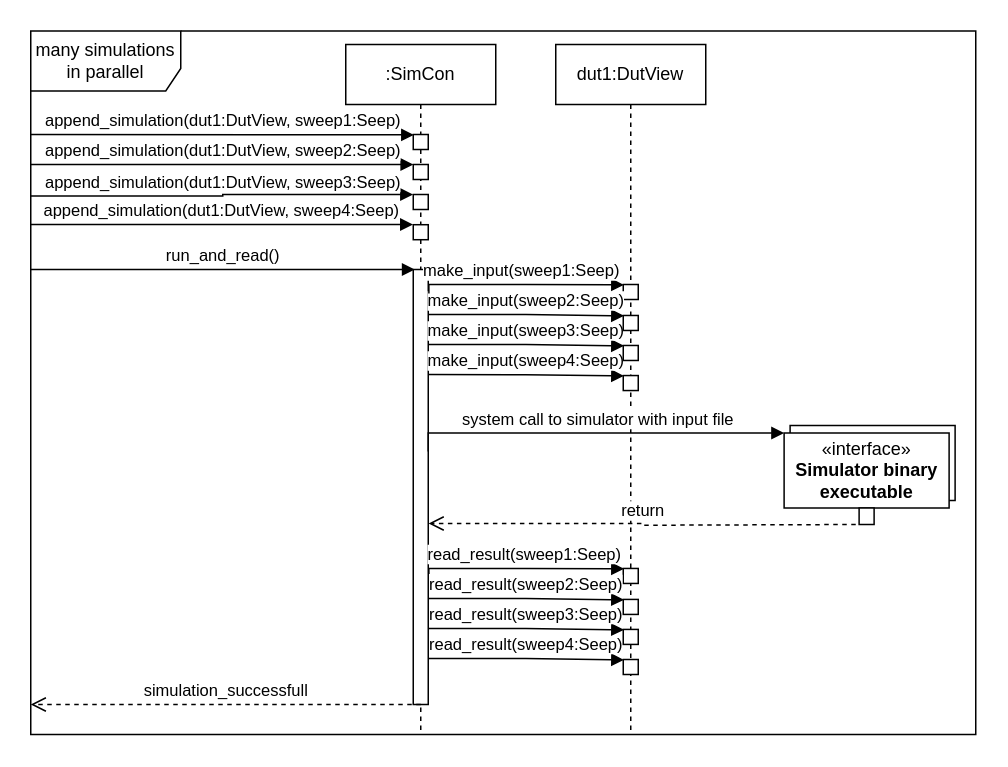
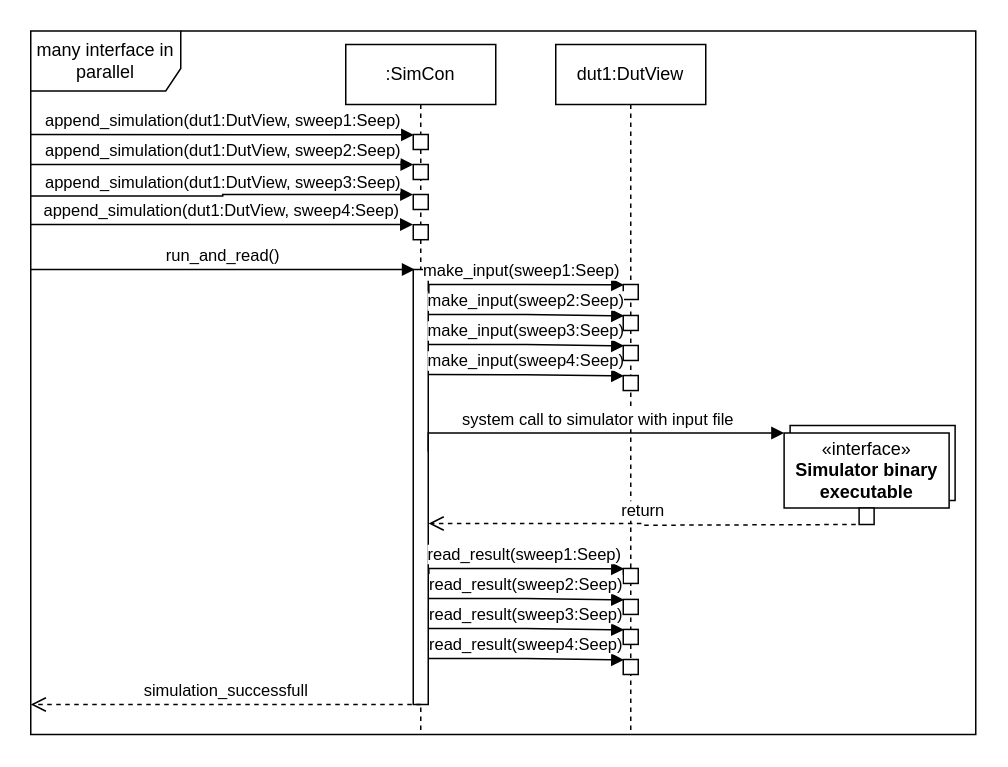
- <mxCell id="2" value="many simulations in parallel" style="shape=umlFrame;whiteSpace=wrap;html=1;width=100;height=40;" parent="1" vertex="1"><mxGeometry x="20" y="20" width="630" height="469" as="geometry" /></mxCell>
+ <mxCell id="2" value="many interface in parallel" style="shape=umlFrame;whiteSpace=wrap;html=1;width=100;height=40;" parent="1" vertex="1"><mxGeometry x="20" y="20" width="630" height="469" as="geometry" /></mxCell>
